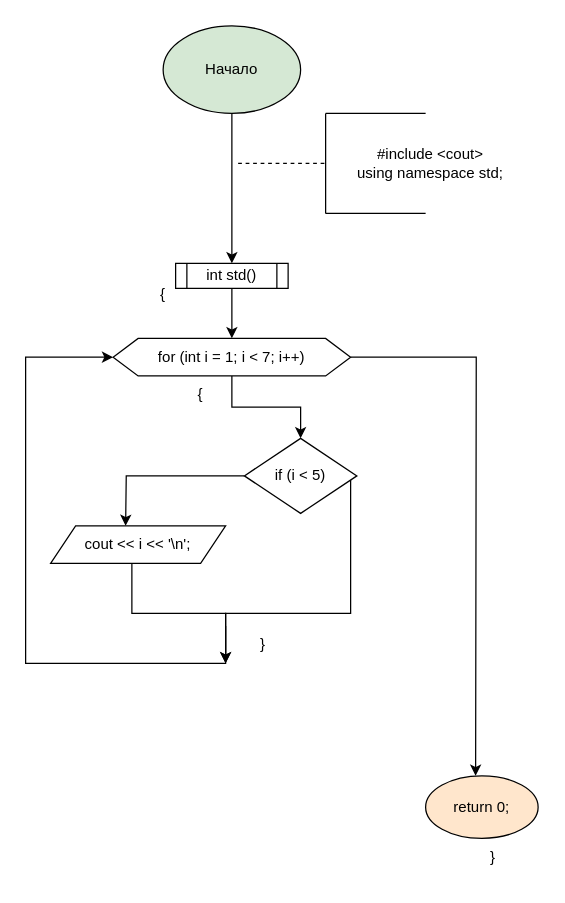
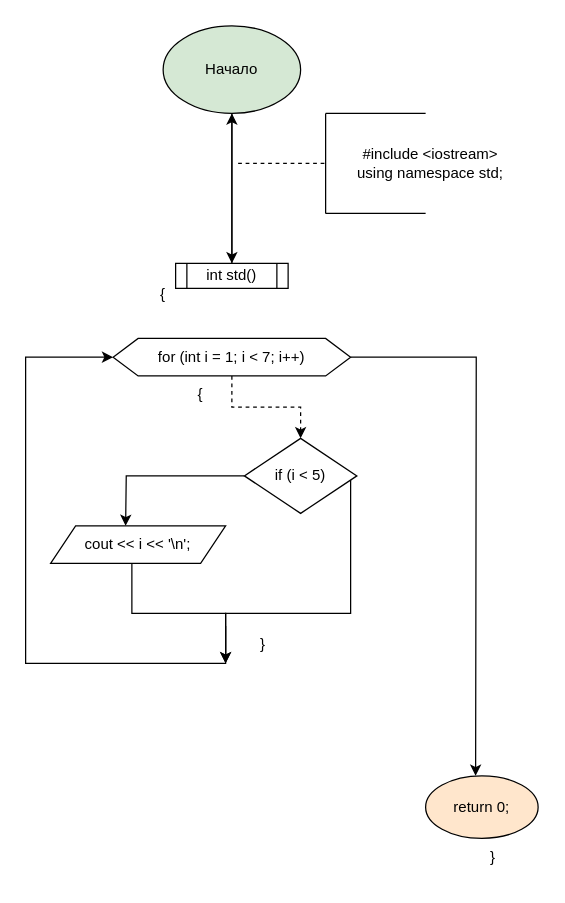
- <mxCell id="8" value="&lt;div&gt;#include &amp;lt;cout&amp;gt;&lt;/div&gt;&lt;div&gt;using namespace std;&lt;/div&gt;" style="text;html=1;align=center;verticalAlign=middle;whiteSpace=wrap;rounded=0;" vertex="1" parent="1"><mxGeometry x="274" y="100" width="140" height="60" as="geometry" /></mxCell>
+ <mxCell id="8" value="&lt;div&gt;#include &amp;lt;iostream&amp;gt;&lt;/div&gt;&lt;div&gt;using namespace std;&lt;/div&gt;" style="text;html=1;align=center;verticalAlign=middle;whiteSpace=wrap;rounded=0;" vertex="1" parent="1"><mxGeometry x="274" y="100" width="140" height="60" as="geometry" /></mxCell>
- <mxCell id="9" style="edgeStyle=orthogonalEdgeStyle;rounded=0;orthogonalLoop=1;jettySize=auto;html=1;entryX=0.5;entryY=0;entryDx=0;entryDy=0;" edge="1" parent="1" source="10" target="13"><mxGeometry relative="1" as="geometry" /></mxCell>
+ <mxCell id="9" style="edgeStyle=orthogonalEdgeStyle;rounded=0;orthogonalLoop=1;jettySize=auto;html=1;" edge="1" parent="1" source="10" target="3"><mxGeometry relative="1" as="geometry" /></mxCell>
- <mxCell id="11" style="edgeStyle=orthogonalEdgeStyle;rounded=0;orthogonalLoop=1;jettySize=auto;html=1;entryX=0.5;entryY=0;entryDx=0;entryDy=0;" edge="1" parent="1" source="13" target="19"><mxGeometry relative="1" as="geometry" /></mxCell>
+ <mxCell id="11" style="edgeStyle=orthogonalEdgeStyle;rounded=0;orthogonalLoop=1;jettySize=auto;html=1;entryX=0.5;entryY=0;entryDx=0;entryDy=0;dashed=1;" edge="1" parent="1" source="13" target="19"><mxGeometry relative="1" as="geometry" /></mxCell>
